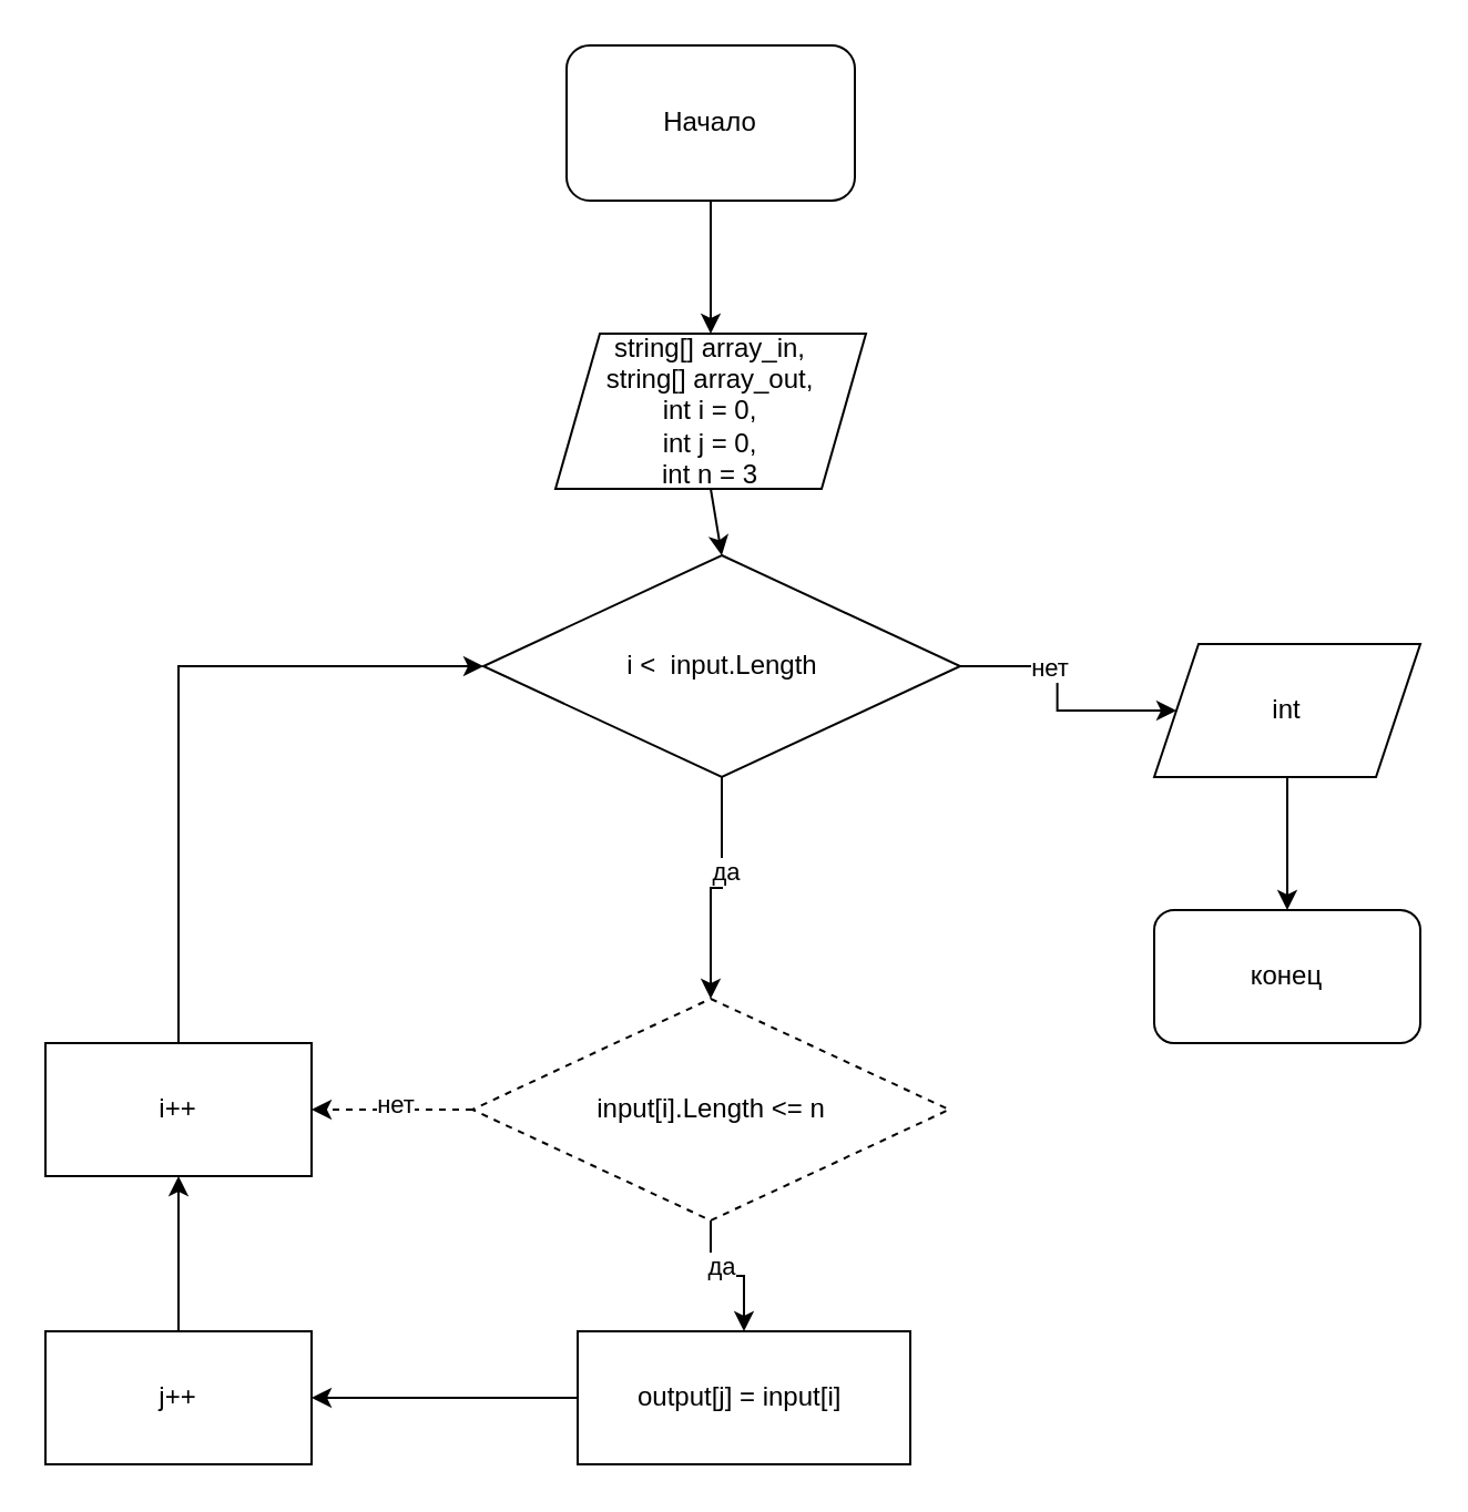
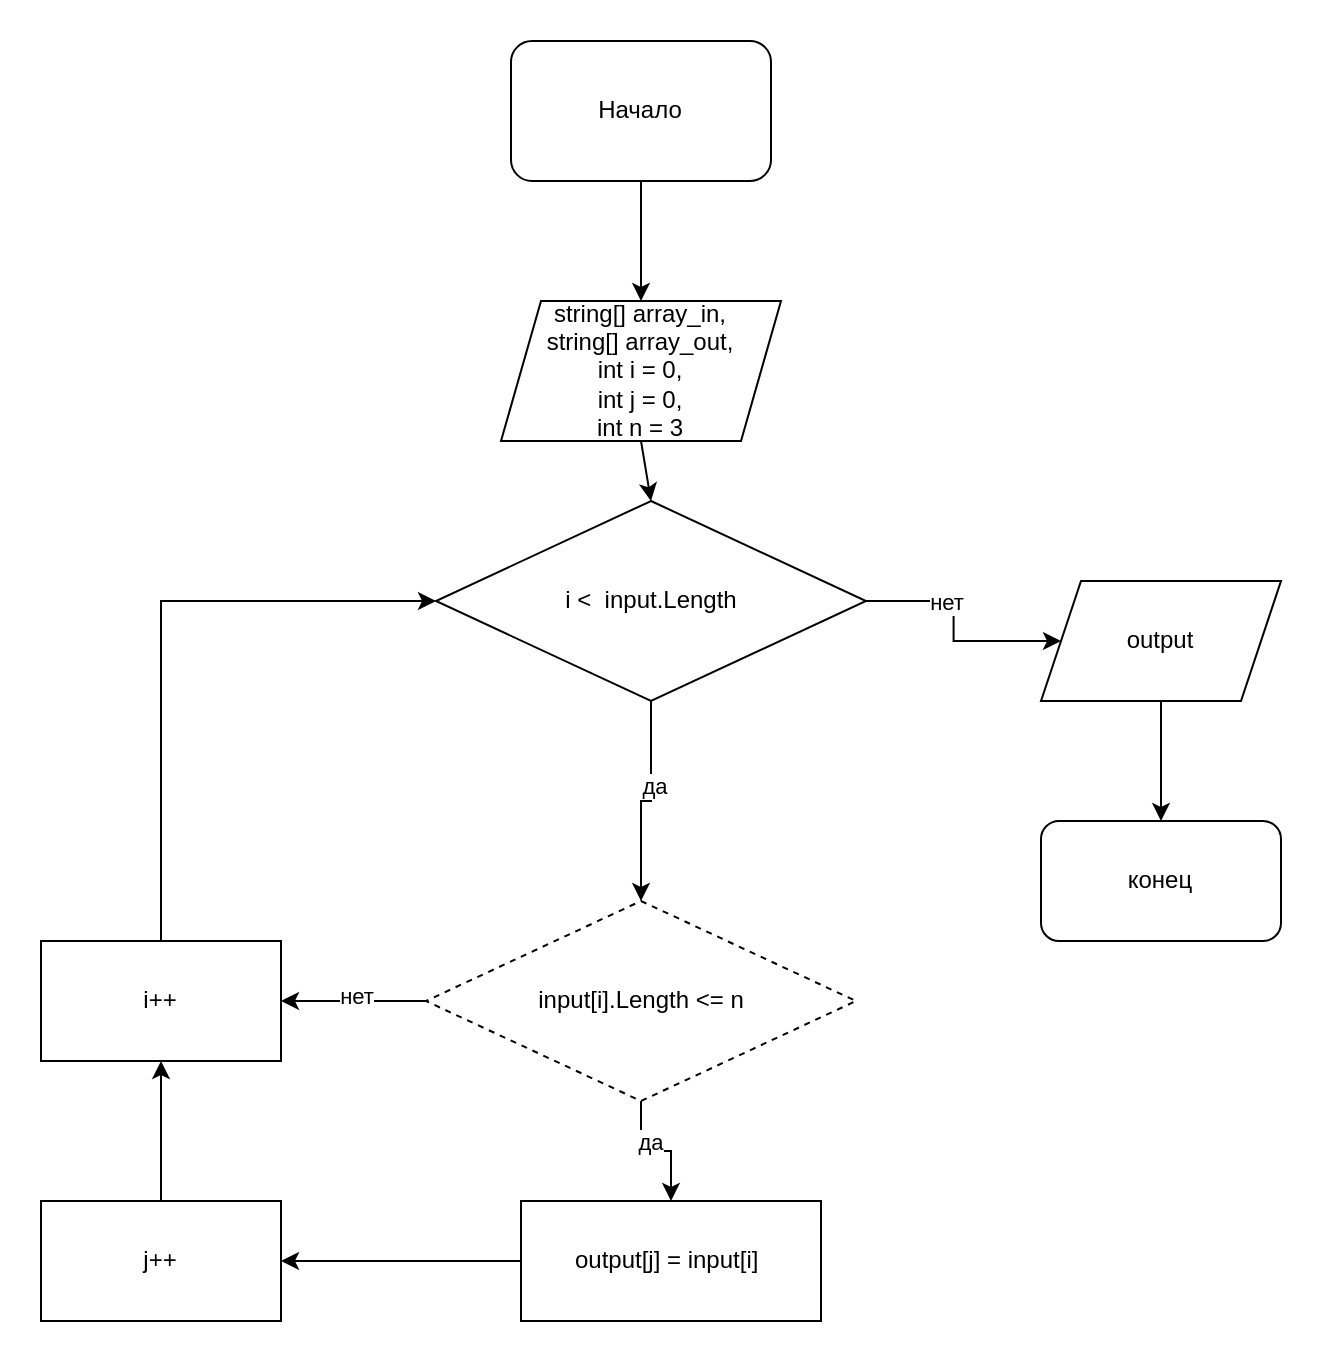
- <mxCell id="10" value="int" style="shape=parallelogram;perimeter=parallelogramPerimeter;whiteSpace=wrap;html=1;fixedSize=1;" vertex="1" parent="1"><mxGeometry x="520" y="290" width="120" height="60" as="geometry" /></mxCell>
+ <mxCell id="10" value="output" style="shape=parallelogram;perimeter=parallelogramPerimeter;whiteSpace=wrap;html=1;fixedSize=1;" vertex="1" parent="1"><mxGeometry x="520" y="290" width="120" height="60" as="geometry" /></mxCell>
- <mxCell id="16" value="" style="edgeStyle=orthogonalEdgeStyle;rounded=0;orthogonalLoop=1;jettySize=auto;html=1;dashed=1;" edge="1" parent="1" source="18" target="20"><mxGeometry relative="1" as="geometry" /></mxCell>
+ <mxCell id="16" value="" style="edgeStyle=orthogonalEdgeStyle;rounded=0;orthogonalLoop=1;jettySize=auto;html=1;" edge="1" parent="1" source="18" target="20"><mxGeometry relative="1" as="geometry" /></mxCell>
